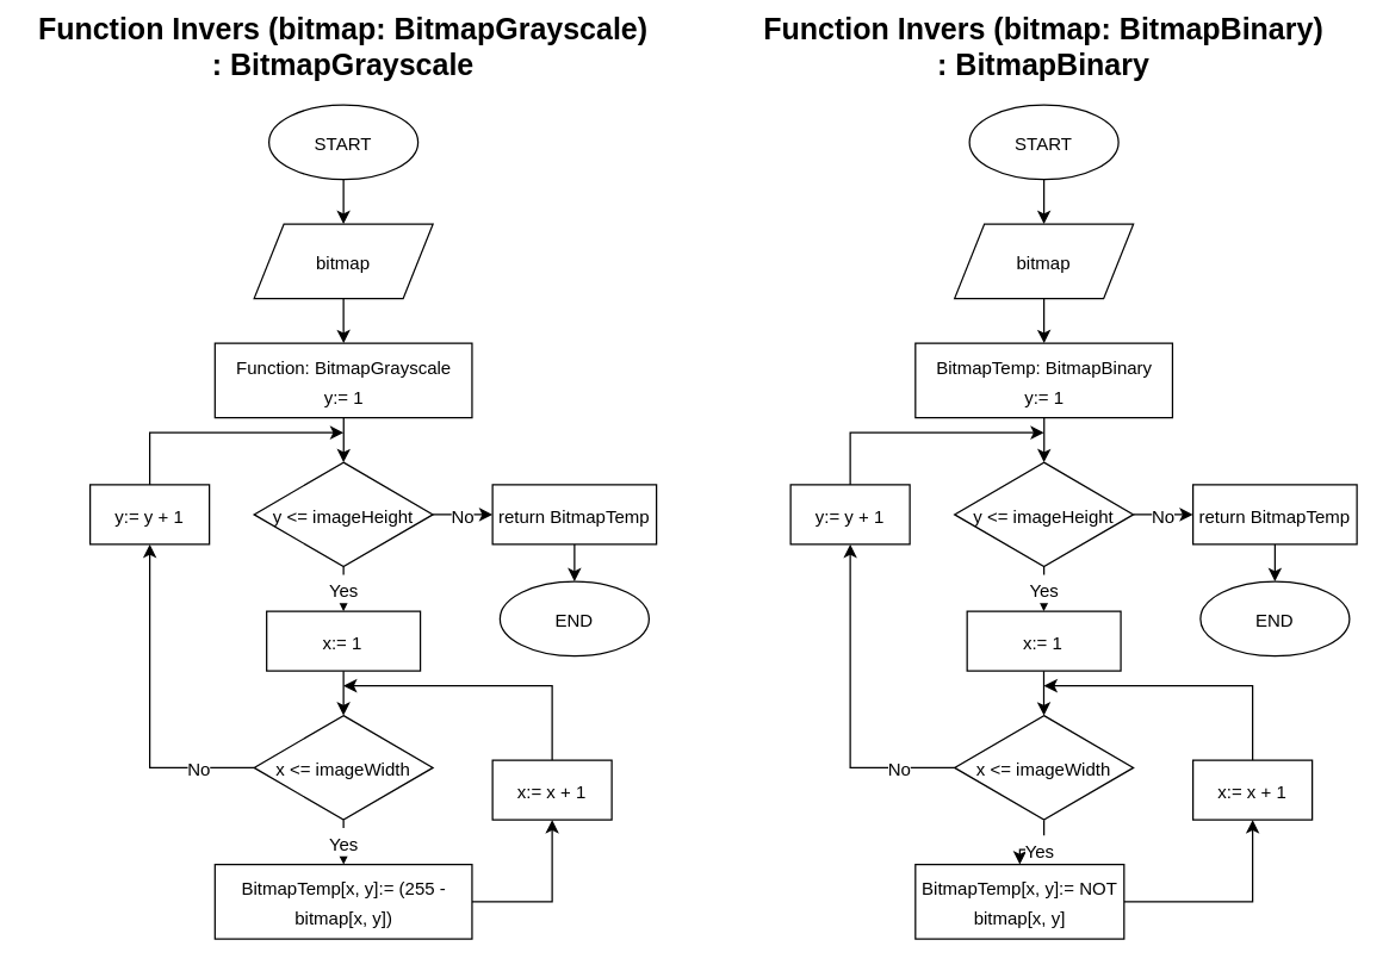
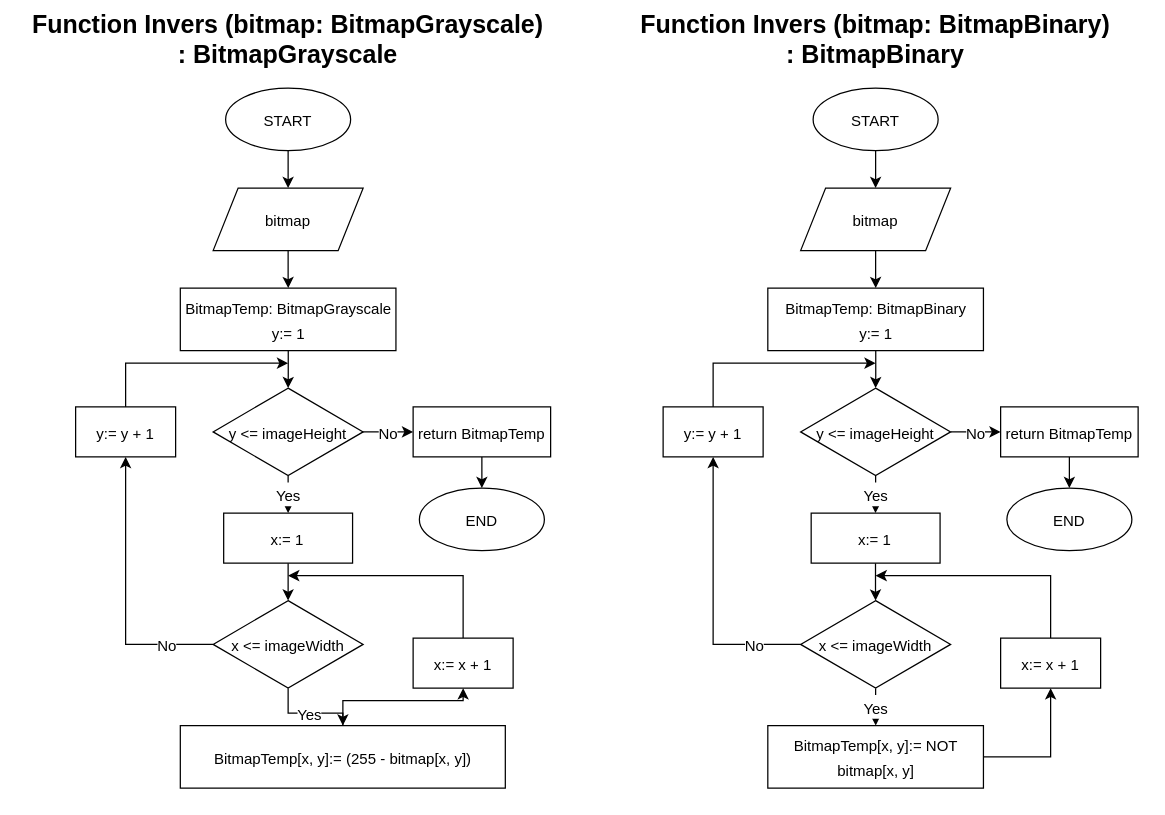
- <mxCell id="6" value="&lt;font style=&quot;font-size: 12px&quot;&gt;Function: BitmapGrayscale&lt;br&gt;y:= 1&lt;/font&gt;" style="rounded=0;whiteSpace=wrap;html=1;fontSize=16;" parent="1" vertex="1"><mxGeometry x="143.75" y="230" width="172.5" height="50" as="geometry" /></mxCell>
+ <mxCell id="6" value="&lt;font style=&quot;font-size: 12px&quot;&gt;BitmapTemp: BitmapGrayscale&lt;br&gt;y:= 1&lt;/font&gt;" style="rounded=0;whiteSpace=wrap;html=1;fontSize=16;" parent="1" vertex="1"><mxGeometry x="143.75" y="230" width="172.5" height="50" as="geometry" /></mxCell>
- <mxCell id="18" value="&lt;span style=&quot;font-size: 12px&quot;&gt;BitmapTemp[x, y]:= (255 - bitmap[x, y])&lt;/span&gt;" style="rounded=0;whiteSpace=wrap;html=1;fontSize=16;" parent="1" vertex="1"><mxGeometry x="143.75" y="580" width="172.5" height="50" as="geometry" /></mxCell>
+ <mxCell id="18" value="&lt;span style=&quot;font-size: 12px&quot;&gt;BitmapTemp[x, y]:= (255 - bitmap[x, y])&lt;/span&gt;" style="rounded=0;whiteSpace=wrap;html=1;fontSize=16;" parent="1" vertex="1"><mxGeometry x="143.75" y="580" width="260" height="50" as="geometry" /></mxCell>
- <mxCell id="42" value="&lt;span style=&quot;font-size: 12px&quot;&gt;BitmapTemp[x, y]:= NOT bitmap[x, y]&lt;/span&gt;" style="rounded=0;whiteSpace=wrap;html=1;fontSize=16;" parent="1" vertex="1"><mxGeometry x="613.75" y="580" width="140" height="50" as="geometry" /></mxCell>
+ <mxCell id="42" value="&lt;span style=&quot;font-size: 12px&quot;&gt;BitmapTemp[x, y]:= NOT bitmap[x, y]&lt;/span&gt;" style="rounded=0;whiteSpace=wrap;html=1;fontSize=16;" parent="1" vertex="1"><mxGeometry x="613.75" y="580" width="172.5" height="50" as="geometry" /></mxCell>
